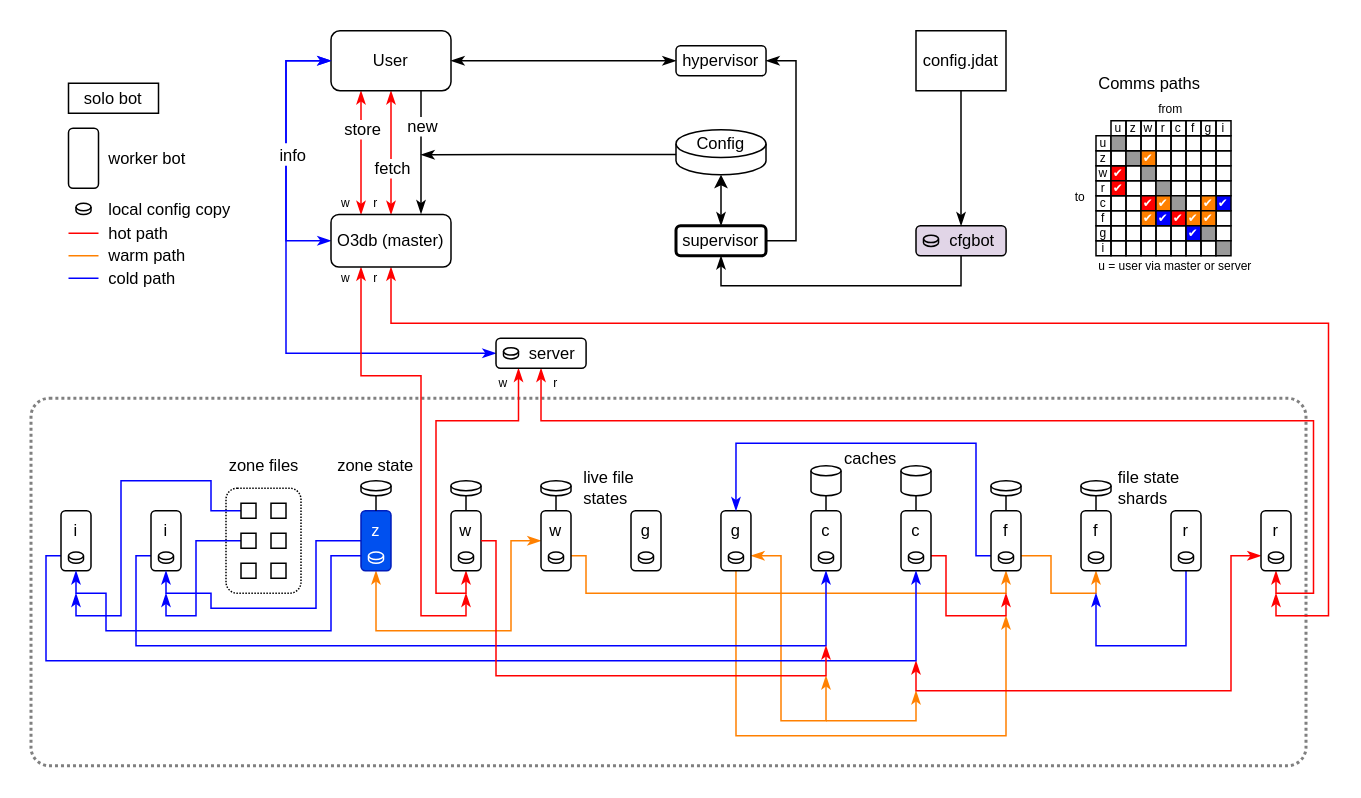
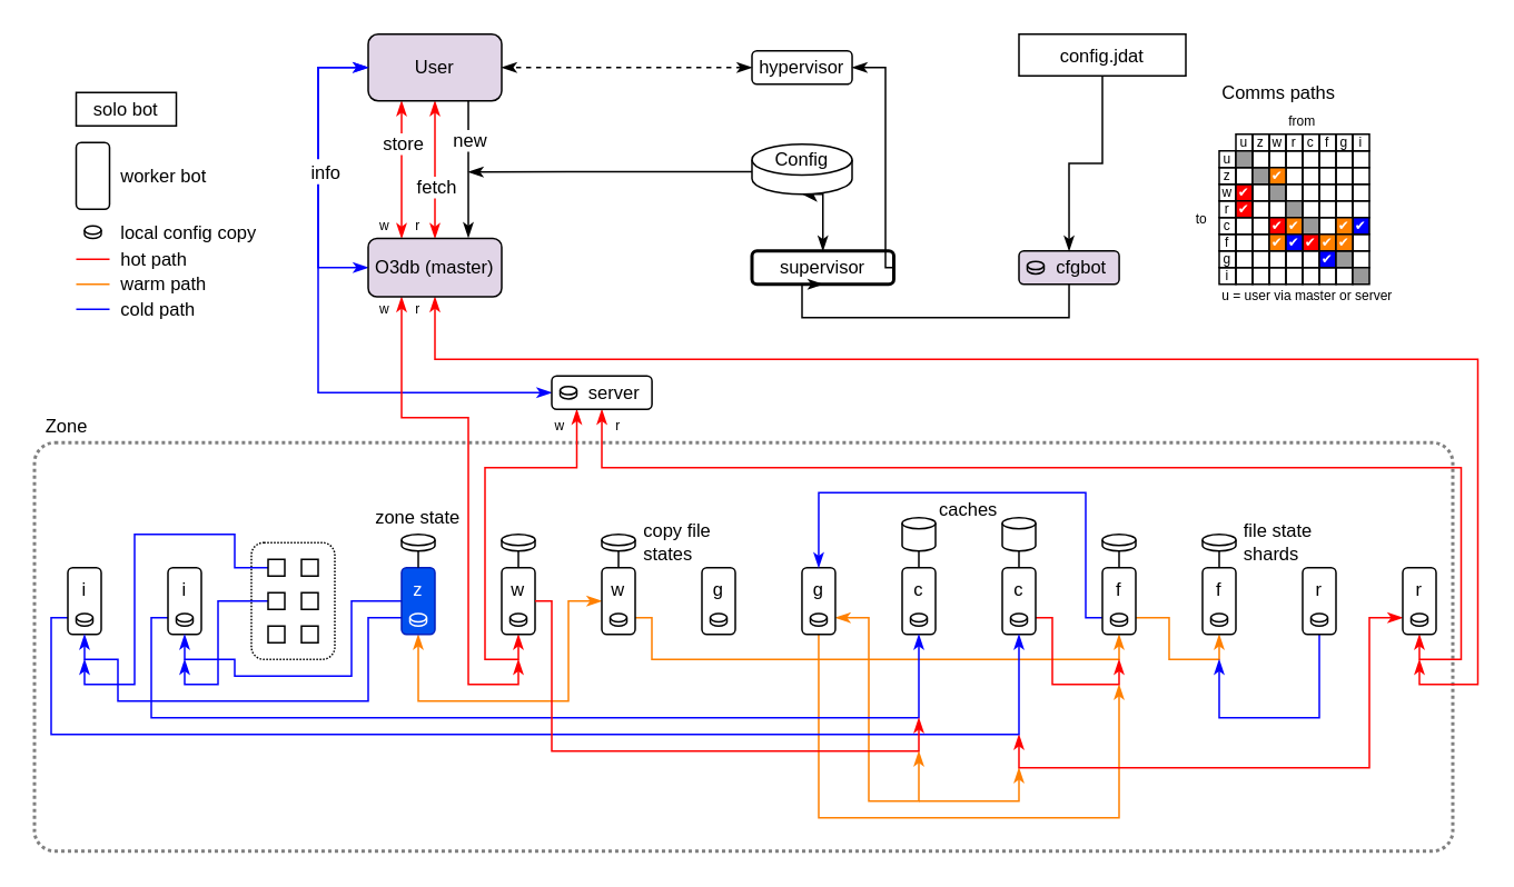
- <mxCell id="11" value="&lt;font style=&quot;font-size: 11px&quot;&gt;User&lt;/font&gt;" style="rounded=1;whiteSpace=wrap;html=1;fontSize=11;" parent="1" vertex="1"><mxGeometry x="220" y="20" width="80" height="40" as="geometry" /></mxCell>
+ <mxCell id="11" value="&lt;font style=&quot;font-size: 11px&quot;&gt;User&lt;/font&gt;" style="rounded=1;whiteSpace=wrap;html=1;fontSize=11;fillColor=#e1d5e7;" parent="1" vertex="1"><mxGeometry x="220" y="20" width="80" height="40" as="geometry" /></mxCell>
- <mxCell id="94" style="edgeStyle=orthogonalEdgeStyle;rounded=0;orthogonalLoop=1;jettySize=auto;html=1;exitX=0;exitY=0.5;exitDx=0;exitDy=0;entryX=1;entryY=0.5;entryDx=0;entryDy=0;startArrow=classicThin;startFill=1;endArrow=classicThin;endFill=1;strokeColor=#000000;" parent="1" source="95" target="11" edge="1"><mxGeometry relative="1" as="geometry" /></mxCell>
+ <mxCell id="94" style="edgeStyle=orthogonalEdgeStyle;rounded=0;orthogonalLoop=1;jettySize=auto;html=1;exitX=0;exitY=0.5;exitDx=0;exitDy=0;entryX=1;entryY=0.5;entryDx=0;entryDy=0;startArrow=classicThin;startFill=1;endArrow=classicThin;endFill=1;strokeColor=#000000;dashed=1;" parent="1" source="95" target="11" edge="1"><mxGeometry relative="1" as="geometry" /></mxCell>
- <mxCell id="20" value="&lt;font style=&quot;font-size: 11px&quot;&gt;config.jdat&lt;/font&gt;" style="rounded=0;whiteSpace=wrap;html=1;" parent="1" vertex="1"><mxGeometry x="610" y="20" width="60" height="40" as="geometry" /></mxCell>
+ <mxCell id="20" value="&lt;font style=&quot;font-size: 11px&quot;&gt;config.jdat&lt;/font&gt;" style="rounded=0;whiteSpace=wrap;html=1;" parent="1" vertex="1"><mxGeometry x="610" y="20" width="100" height="25" as="geometry" /></mxCell>
- <mxCell id="103" value="O3db (master)" style="rounded=1;whiteSpace=wrap;html=1;fontSize=11;" parent="1" vertex="1"><mxGeometry x="220" y="142.5" width="80" height="35" as="geometry" /></mxCell>
+ <mxCell id="103" value="O3db (master)" style="rounded=1;whiteSpace=wrap;html=1;fontSize=11;fillColor=#e1d5e7;" parent="1" vertex="1"><mxGeometry x="220" y="142.5" width="80" height="35" as="geometry" /></mxCell>
- <mxCell id="16" value="supervisor" style="rounded=1;whiteSpace=wrap;html=1;fontSize=11;strokeWidth=2;fillColor=none;" parent="1" vertex="1"><mxGeometry x="450" y="150" width="60.03" height="20" as="geometry" /></mxCell>
+ <mxCell id="16" value="supervisor" style="rounded=1;whiteSpace=wrap;html=1;fontSize=11;strokeWidth=2;fillColor=none;" parent="1" vertex="1"><mxGeometry x="450" y="150" width="85" height="20" as="geometry" /></mxCell>
+ <mxCell id="93" value="&lt;div align=&quot;left&quot;&gt;Zone&lt;/div&gt;" style="text;html=1;strokeColor=none;fillColor=none;align=left;verticalAlign=middle;whiteSpace=wrap;rounded=0;dashed=1;dashPattern=1 1;fontSize=11;" parent="1" vertex="1"><mxGeometry x="25" y="245" width="60" height="20" as="geometry" /></mxCell>
- <mxCell id="46" value="&lt;div&gt;zone files&lt;br&gt;&lt;/div&gt;" style="text;html=1;align=center;verticalAlign=middle;resizable=0;points=[];autosize=1;strokeColor=none;fillColor=none;fontSize=11;" parent="1" vertex="1"><mxGeometry x="145" y="300" width="60" height="20" as="geometry" /></mxCell>
- <mxCell id="66" value="&lt;div&gt;live file&lt;/div&gt;&lt;div align=&quot;left&quot;&gt;states&lt;/div&gt;" style="text;html=1;align=center;verticalAlign=middle;resizable=0;points=[];autosize=1;strokeColor=none;fillColor=none;fontSize=11;" parent="1" vertex="1"><mxGeometry x="380" y="310" width="50" height="30" as="geometry" /></mxCell>
+ <mxCell id="66" value="&lt;div&gt;copy file&lt;/div&gt;&lt;div align=&quot;left&quot;&gt;states&lt;/div&gt;" style="text;html=1;align=center;verticalAlign=middle;resizable=0;points=[];autosize=1;strokeColor=none;fillColor=none;fontSize=11;" parent="1" vertex="1"><mxGeometry x="380" y="310" width="50" height="30" as="geometry" /></mxCell>
